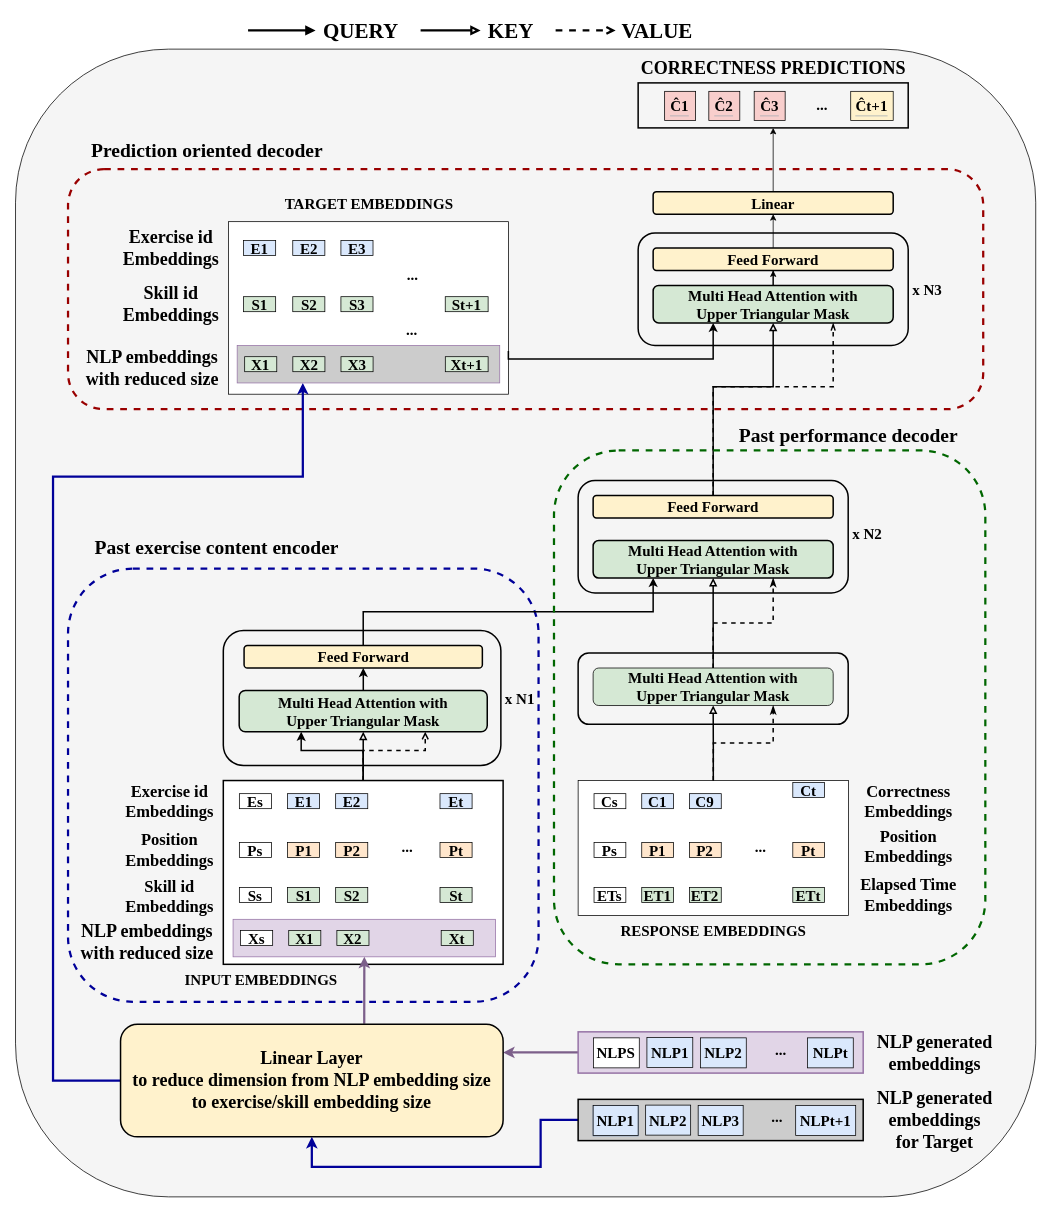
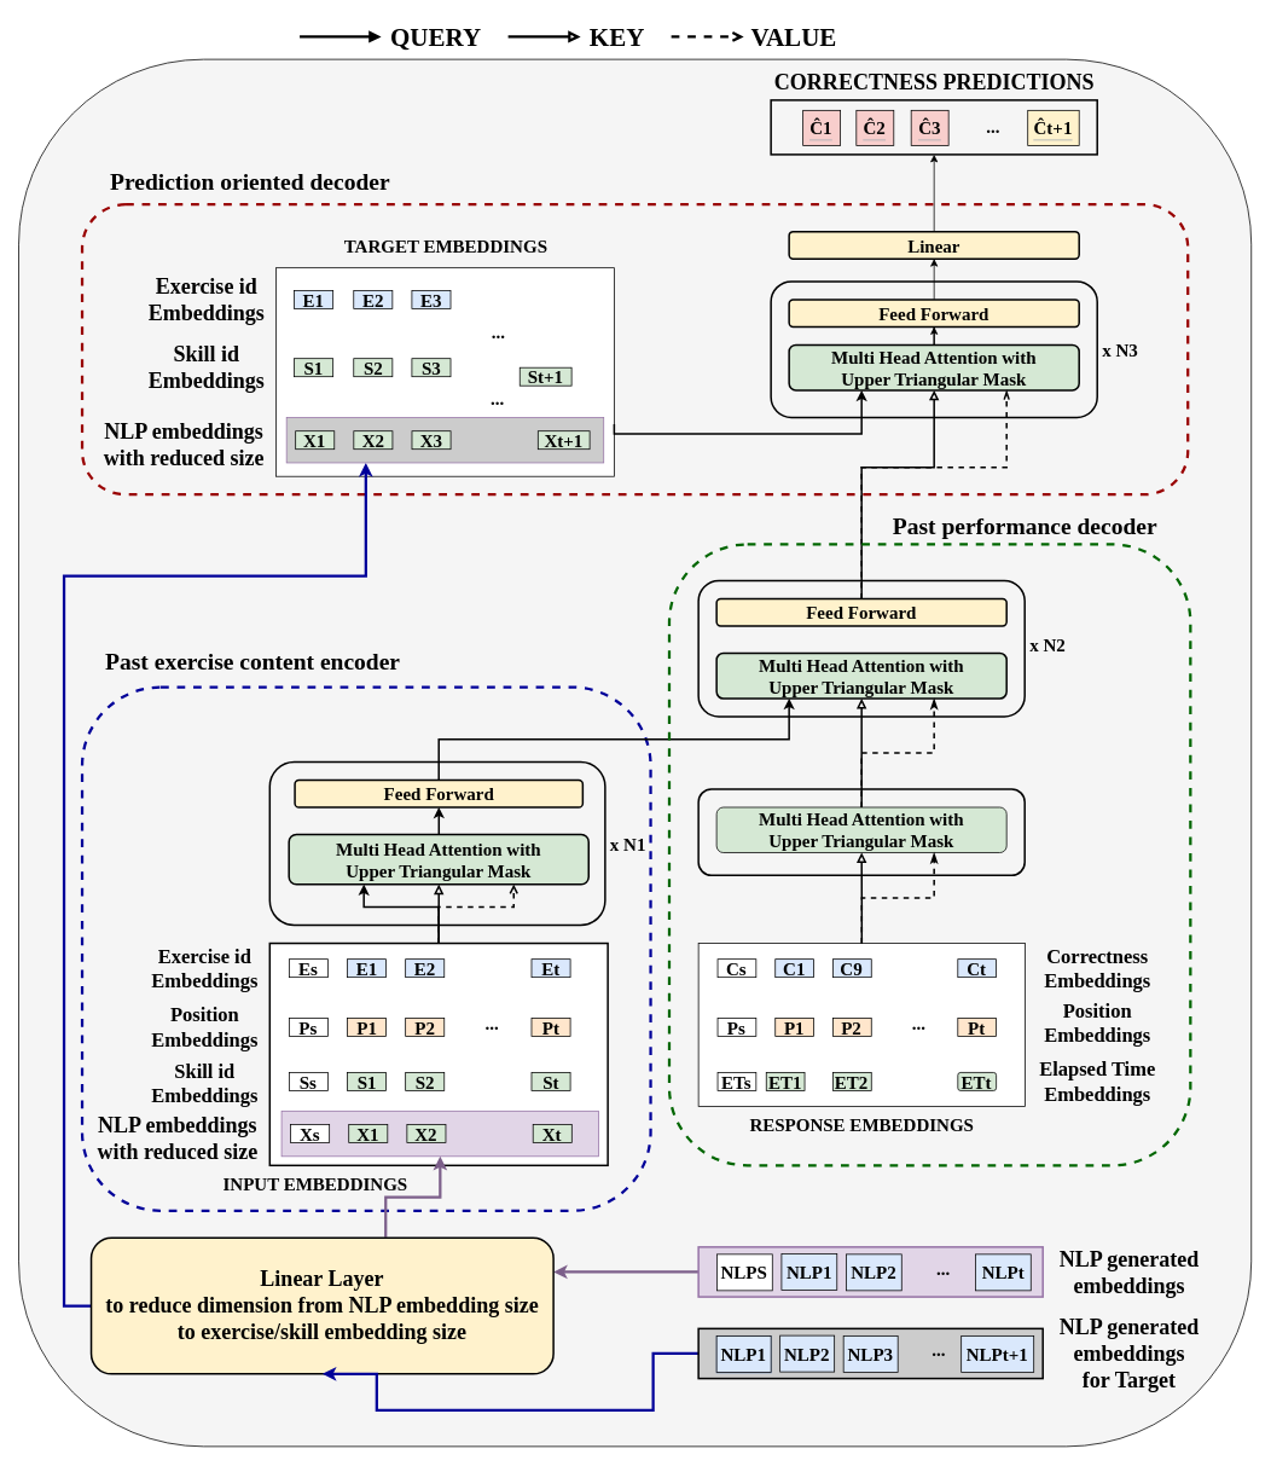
- <mxCell id="81" value="St+1" style="rounded=0;whiteSpace=wrap;html=1;fillColor=#d5e8d4;strokeColor=#000000;fontSize=20;fontStyle=1;fontFamily=Times New Roman;" parent="1" vertex="1"><mxGeometry x="592.84" y="395" width="57.16" height="20" as="geometry" /></mxCell>
+ <mxCell id="81" value="St+1" style="rounded=0;whiteSpace=wrap;html=1;fillColor=#d5e8d4;strokeColor=#000000;fontSize=20;fontStyle=1;fontFamily=Times New Roman;" parent="1" vertex="1"><mxGeometry x="572.84" y="405" width="57.16" height="20" as="geometry" /></mxCell>
- <mxCell id="160" value="Past exercise content encoder" style="text;html=1;align=center;verticalAlign=middle;resizable=0;points=[];autosize=1;strokeColor=none;fillColor=none;fontSize=26;fontFamily=Times New Roman;fontStyle=1" parent="1" vertex="1"><mxGeometry x="118.38" y="710" width="340" height="40" as="geometry" /></mxCell>
+ <mxCell id="160" value="Past exercise content encoder" style="text;html=1;align=center;verticalAlign=middle;resizable=0;points=[];autosize=1;strokeColor=none;fillColor=none;fontSize=26;fontFamily=Times New Roman;fontStyle=1" parent="1" vertex="1"><mxGeometry x="108.38" y="710" width="340" height="40" as="geometry" /></mxCell>
- <mxCell id="39" value="Ct" style="rounded=0;whiteSpace=wrap;html=1;fillColor=#dae8fc;strokeColor=#000000;fontSize=20;fontStyle=1;fontFamily=Times New Roman;" parent="35" vertex="1"><mxGeometry x="286.175" y="2.5" width="42.396" height="20" as="geometry" /></mxCell>
+ <mxCell id="39" value="Ct" style="rounded=0;whiteSpace=wrap;html=1;fillColor=#dae8fc;strokeColor=#000000;fontSize=20;fontStyle=1;fontFamily=Times New Roman;" parent="35" vertex="1"><mxGeometry x="286.175" y="17.5" width="42.396" height="20" as="geometry" /></mxCell>
- <mxCell id="43" value="ET1" style="rounded=0;whiteSpace=wrap;html=1;fillColor=#d5e8d4;strokeColor=#000000;fontSize=20;fontStyle=1;fontFamily=Times New Roman;" parent="35" vertex="1"><mxGeometry x="84.793" y="142.5" width="42.396" height="20" as="geometry" /></mxCell>
+ <mxCell id="43" value="ET1" style="rounded=0;whiteSpace=wrap;html=1;fillColor=#d5e8d4;strokeColor=#000000;fontSize=20;fontStyle=1;fontFamily=Times New Roman;" parent="35" vertex="1"><mxGeometry x="74.793" y="142.5" width="42.396" height="20" as="geometry" /></mxCell>
- <mxCell id="45" value="ETt" style="rounded=0;whiteSpace=wrap;html=1;fillColor=#d5e8d4;strokeColor=#000000;fontSize=20;fontStyle=1;fontFamily=Times New Roman;" parent="35" vertex="1"><mxGeometry x="286.175" y="142.5" width="42.396" height="20" as="geometry" /></mxCell>
+ <mxCell id="45" value="ETt" style="whiteSpace=wrap;html=1;fillColor=#d5e8d4;strokeColor=#000000;fontSize=20;fontStyle=1;fontFamily=Times New Roman;rounded=1;" parent="35" vertex="1"><mxGeometry x="286.175" y="142.5" width="42.396" height="20" as="geometry" /></mxCell>
- <mxCell id="100" value="&lt;span style=&quot;font-size: 24px&quot;&gt;&lt;font style=&quot;font-size: 24px&quot;&gt;Linear Layer&lt;br&gt;to reduce dimension from NLP embedding size to&amp;nbsp;exercise/skill embedding size&lt;br&gt;&lt;/font&gt;&lt;/span&gt;" style="rounded=1;whiteSpace=wrap;html=1;fillColor=#fff2cc;strokeColor=#000000;fontSize=20;fontStyle=1;fontFamily=Times New Roman;strokeWidth=2;" parent="1" vertex="1"><mxGeometry x="160" y="1365" width="510" height="150" as="geometry" /></mxCell>
+ <mxCell id="100" value="&lt;span style=&quot;font-size: 24px&quot;&gt;&lt;font style=&quot;font-size: 24px&quot;&gt;Linear Layer&lt;br&gt;to reduce dimension from NLP embedding size to&amp;nbsp;exercise/skill embedding size&lt;br&gt;&lt;/font&gt;&lt;/span&gt;" style="rounded=1;whiteSpace=wrap;html=1;fillColor=#fff2cc;strokeColor=#000000;fontSize=20;fontStyle=1;fontFamily=Times New Roman;strokeWidth=2;" parent="1" vertex="1"><mxGeometry x="100" y="1365" width="510" height="150" as="geometry" /></mxCell>
